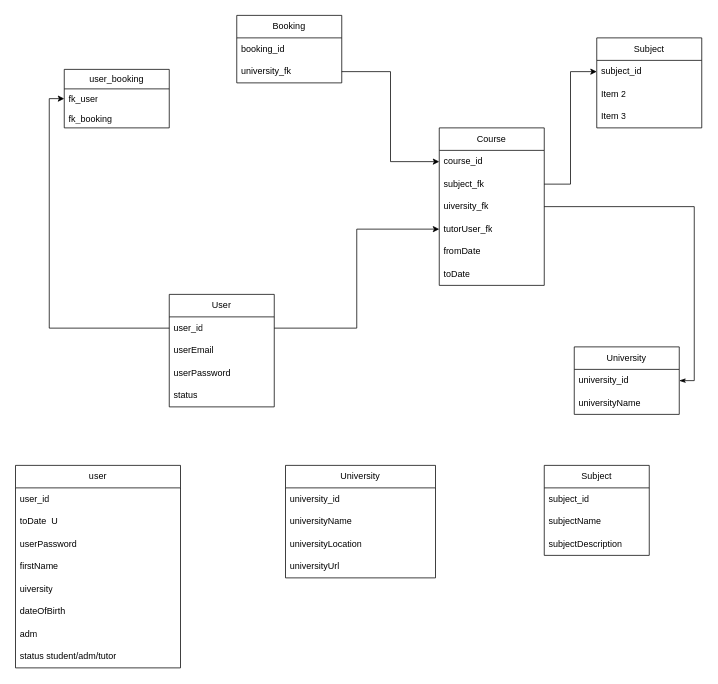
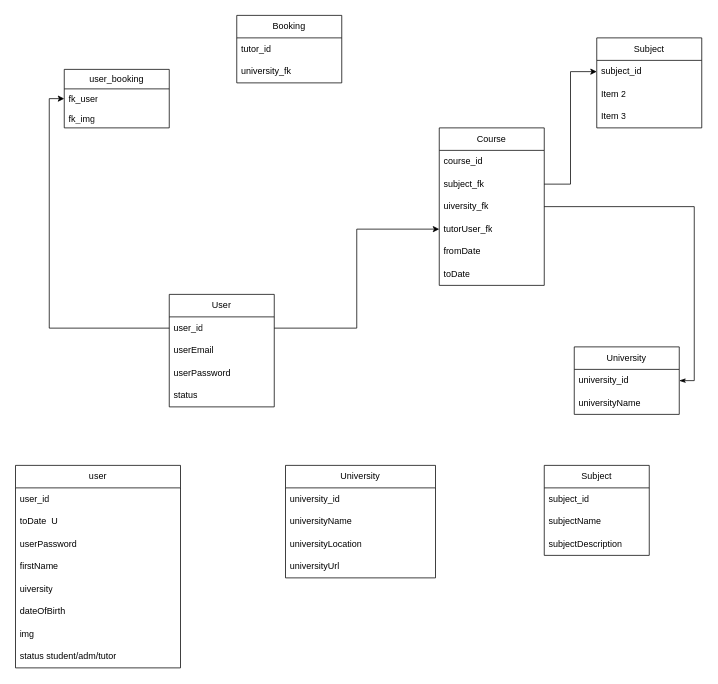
- <mxCell id="3" value="booking_id" style="text;strokeColor=none;fillColor=none;align=left;verticalAlign=middle;spacingLeft=4;spacingRight=4;overflow=hidden;points=[[0,0.5],[1,0.5]];portConstraint=eastwest;rotatable=0;whiteSpace=wrap;html=1;" vertex="1" parent="2"><mxGeometry y="30" width="140" height="30" as="geometry" /></mxCell>
+ <mxCell id="3" value="tutor_id" style="text;strokeColor=none;fillColor=none;align=left;verticalAlign=middle;spacingLeft=4;spacingRight=4;overflow=hidden;points=[[0,0.5],[1,0.5]];portConstraint=eastwest;rotatable=0;whiteSpace=wrap;html=1;" vertex="1" parent="2"><mxGeometry y="30" width="140" height="30" as="geometry" /></mxCell>
- <mxCell id="29" style="edgeStyle=orthogonalEdgeStyle;rounded=0;orthogonalLoop=1;jettySize=auto;html=1;exitX=1;exitY=0.5;exitDx=0;exitDy=0;entryX=0;entryY=0.5;entryDx=0;entryDy=0;" edge="1" parent="1" source="4" target="11"><mxGeometry relative="1" as="geometry" /></mxCell>
- <mxCell id="26" value="fk_booking" style="text;strokeColor=none;fillColor=none;align=left;verticalAlign=top;spacingLeft=4;spacingRight=4;overflow=hidden;rotatable=0;points=[[0,0.5],[1,0.5]];portConstraint=eastwest;whiteSpace=wrap;html=1;" vertex="1" parent="24"><mxGeometry y="52" width="140" height="26" as="geometry" /></mxCell>
+ <mxCell id="26" value="fk_img" style="text;strokeColor=none;fillColor=none;align=left;verticalAlign=top;spacingLeft=4;spacingRight=4;overflow=hidden;rotatable=0;points=[[0,0.5],[1,0.5]];portConstraint=eastwest;whiteSpace=wrap;html=1;" vertex="1" parent="24"><mxGeometry y="52" width="140" height="26" as="geometry" /></mxCell>
- <mxCell id="39" value="adm" style="text;strokeColor=none;fillColor=none;align=left;verticalAlign=middle;spacingLeft=4;spacingRight=4;overflow=hidden;points=[[0,0.5],[1,0.5]];portConstraint=eastwest;rotatable=0;whiteSpace=wrap;html=1;" vertex="1" parent="32"><mxGeometry y="210" width="220" height="30" as="geometry" /></mxCell>
+ <mxCell id="39" value="img" style="text;strokeColor=none;fillColor=none;align=left;verticalAlign=middle;spacingLeft=4;spacingRight=4;overflow=hidden;points=[[0,0.5],[1,0.5]];portConstraint=eastwest;rotatable=0;whiteSpace=wrap;html=1;" vertex="1" parent="32"><mxGeometry y="210" width="220" height="30" as="geometry" /></mxCell>
